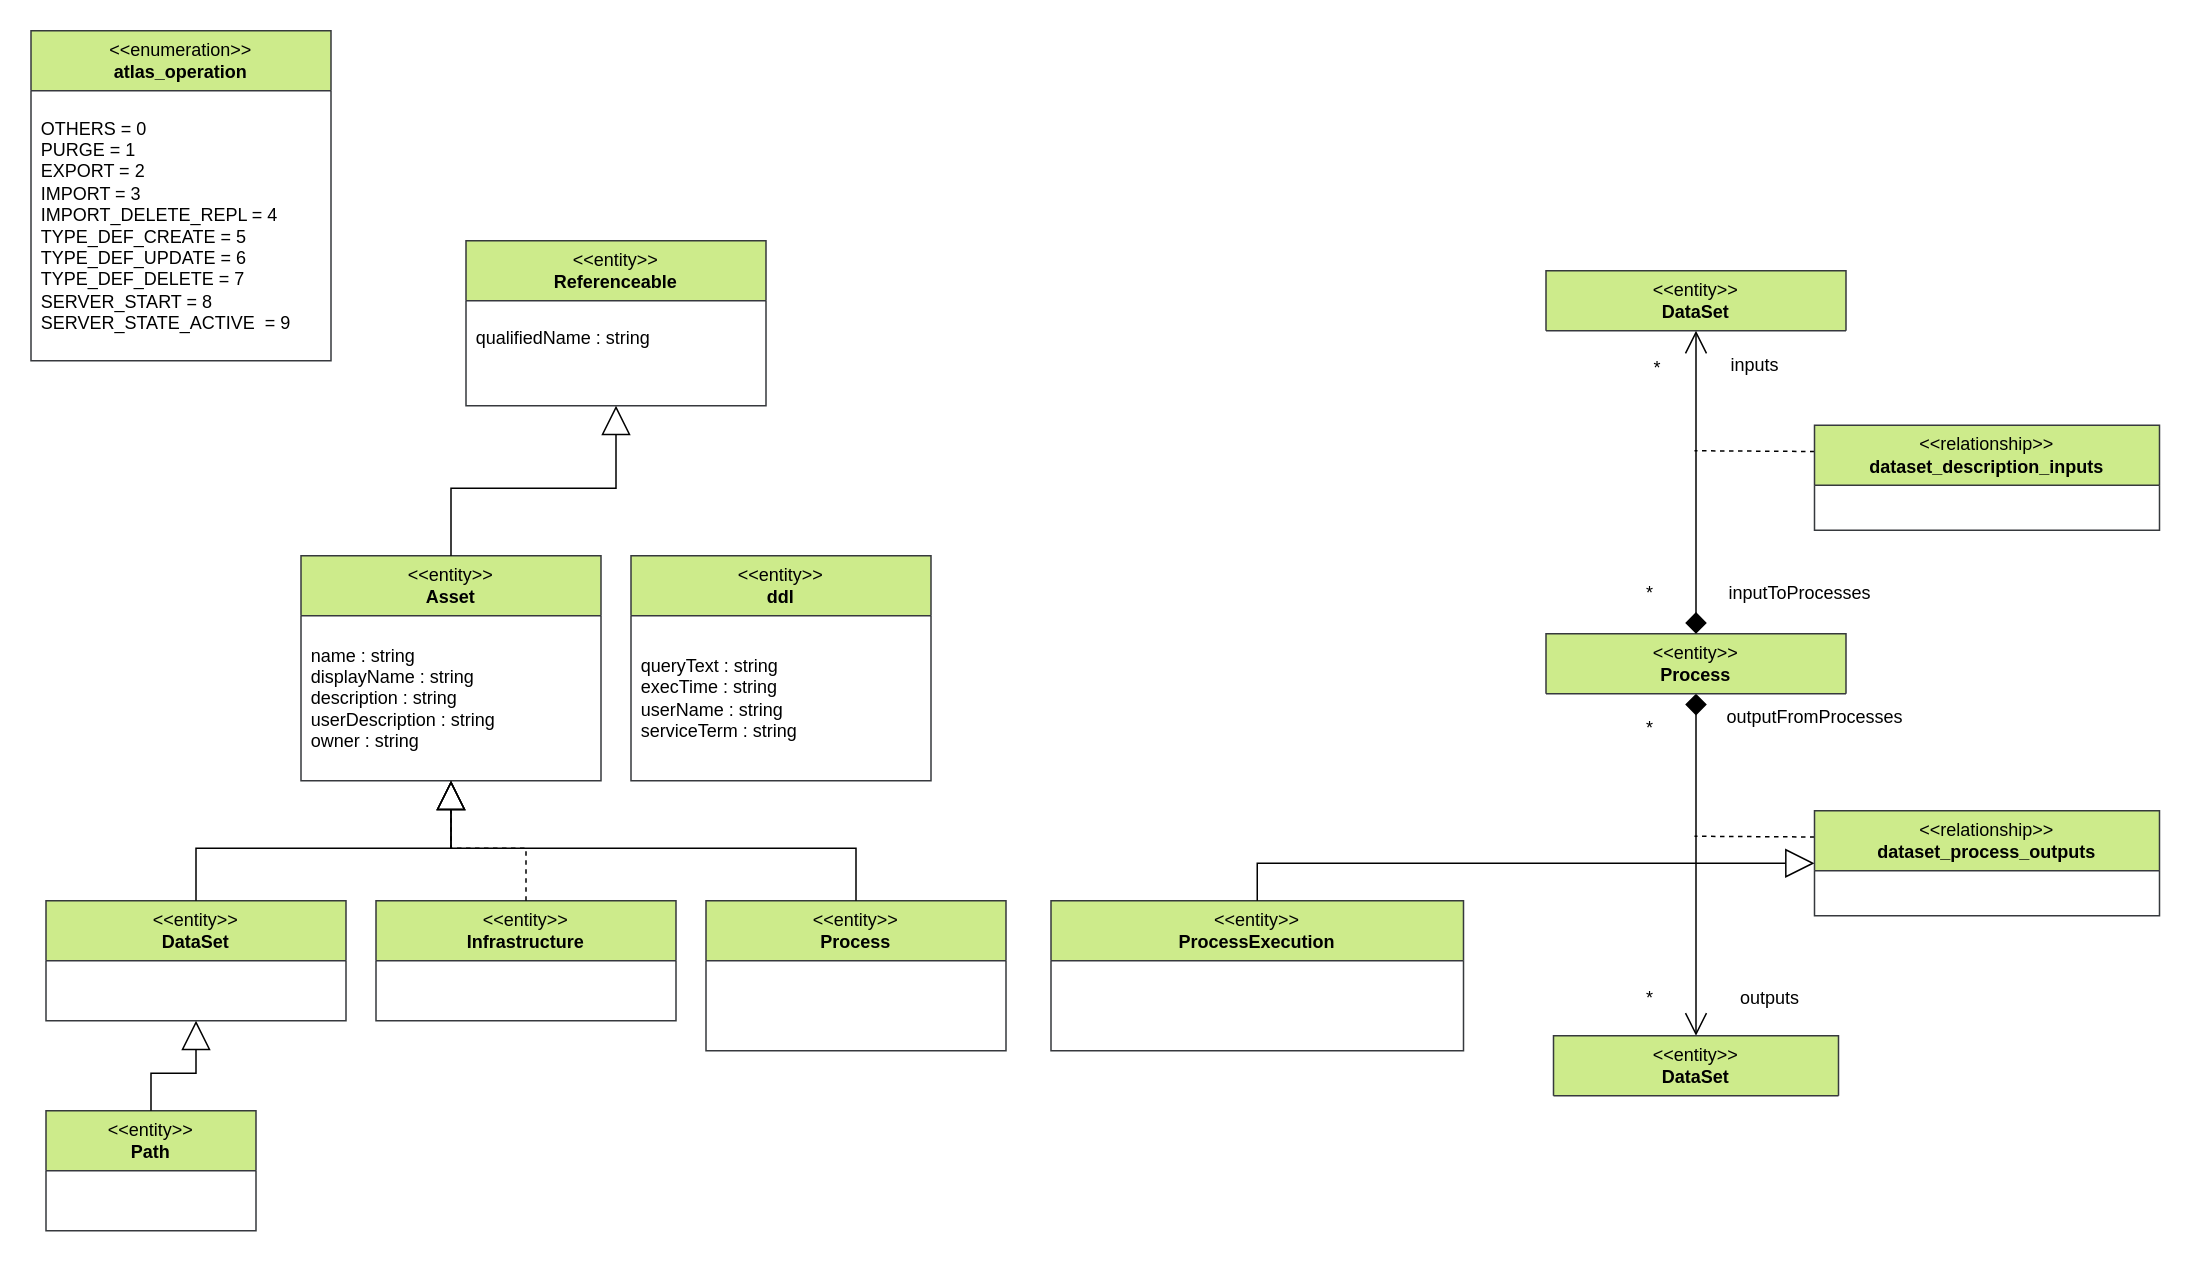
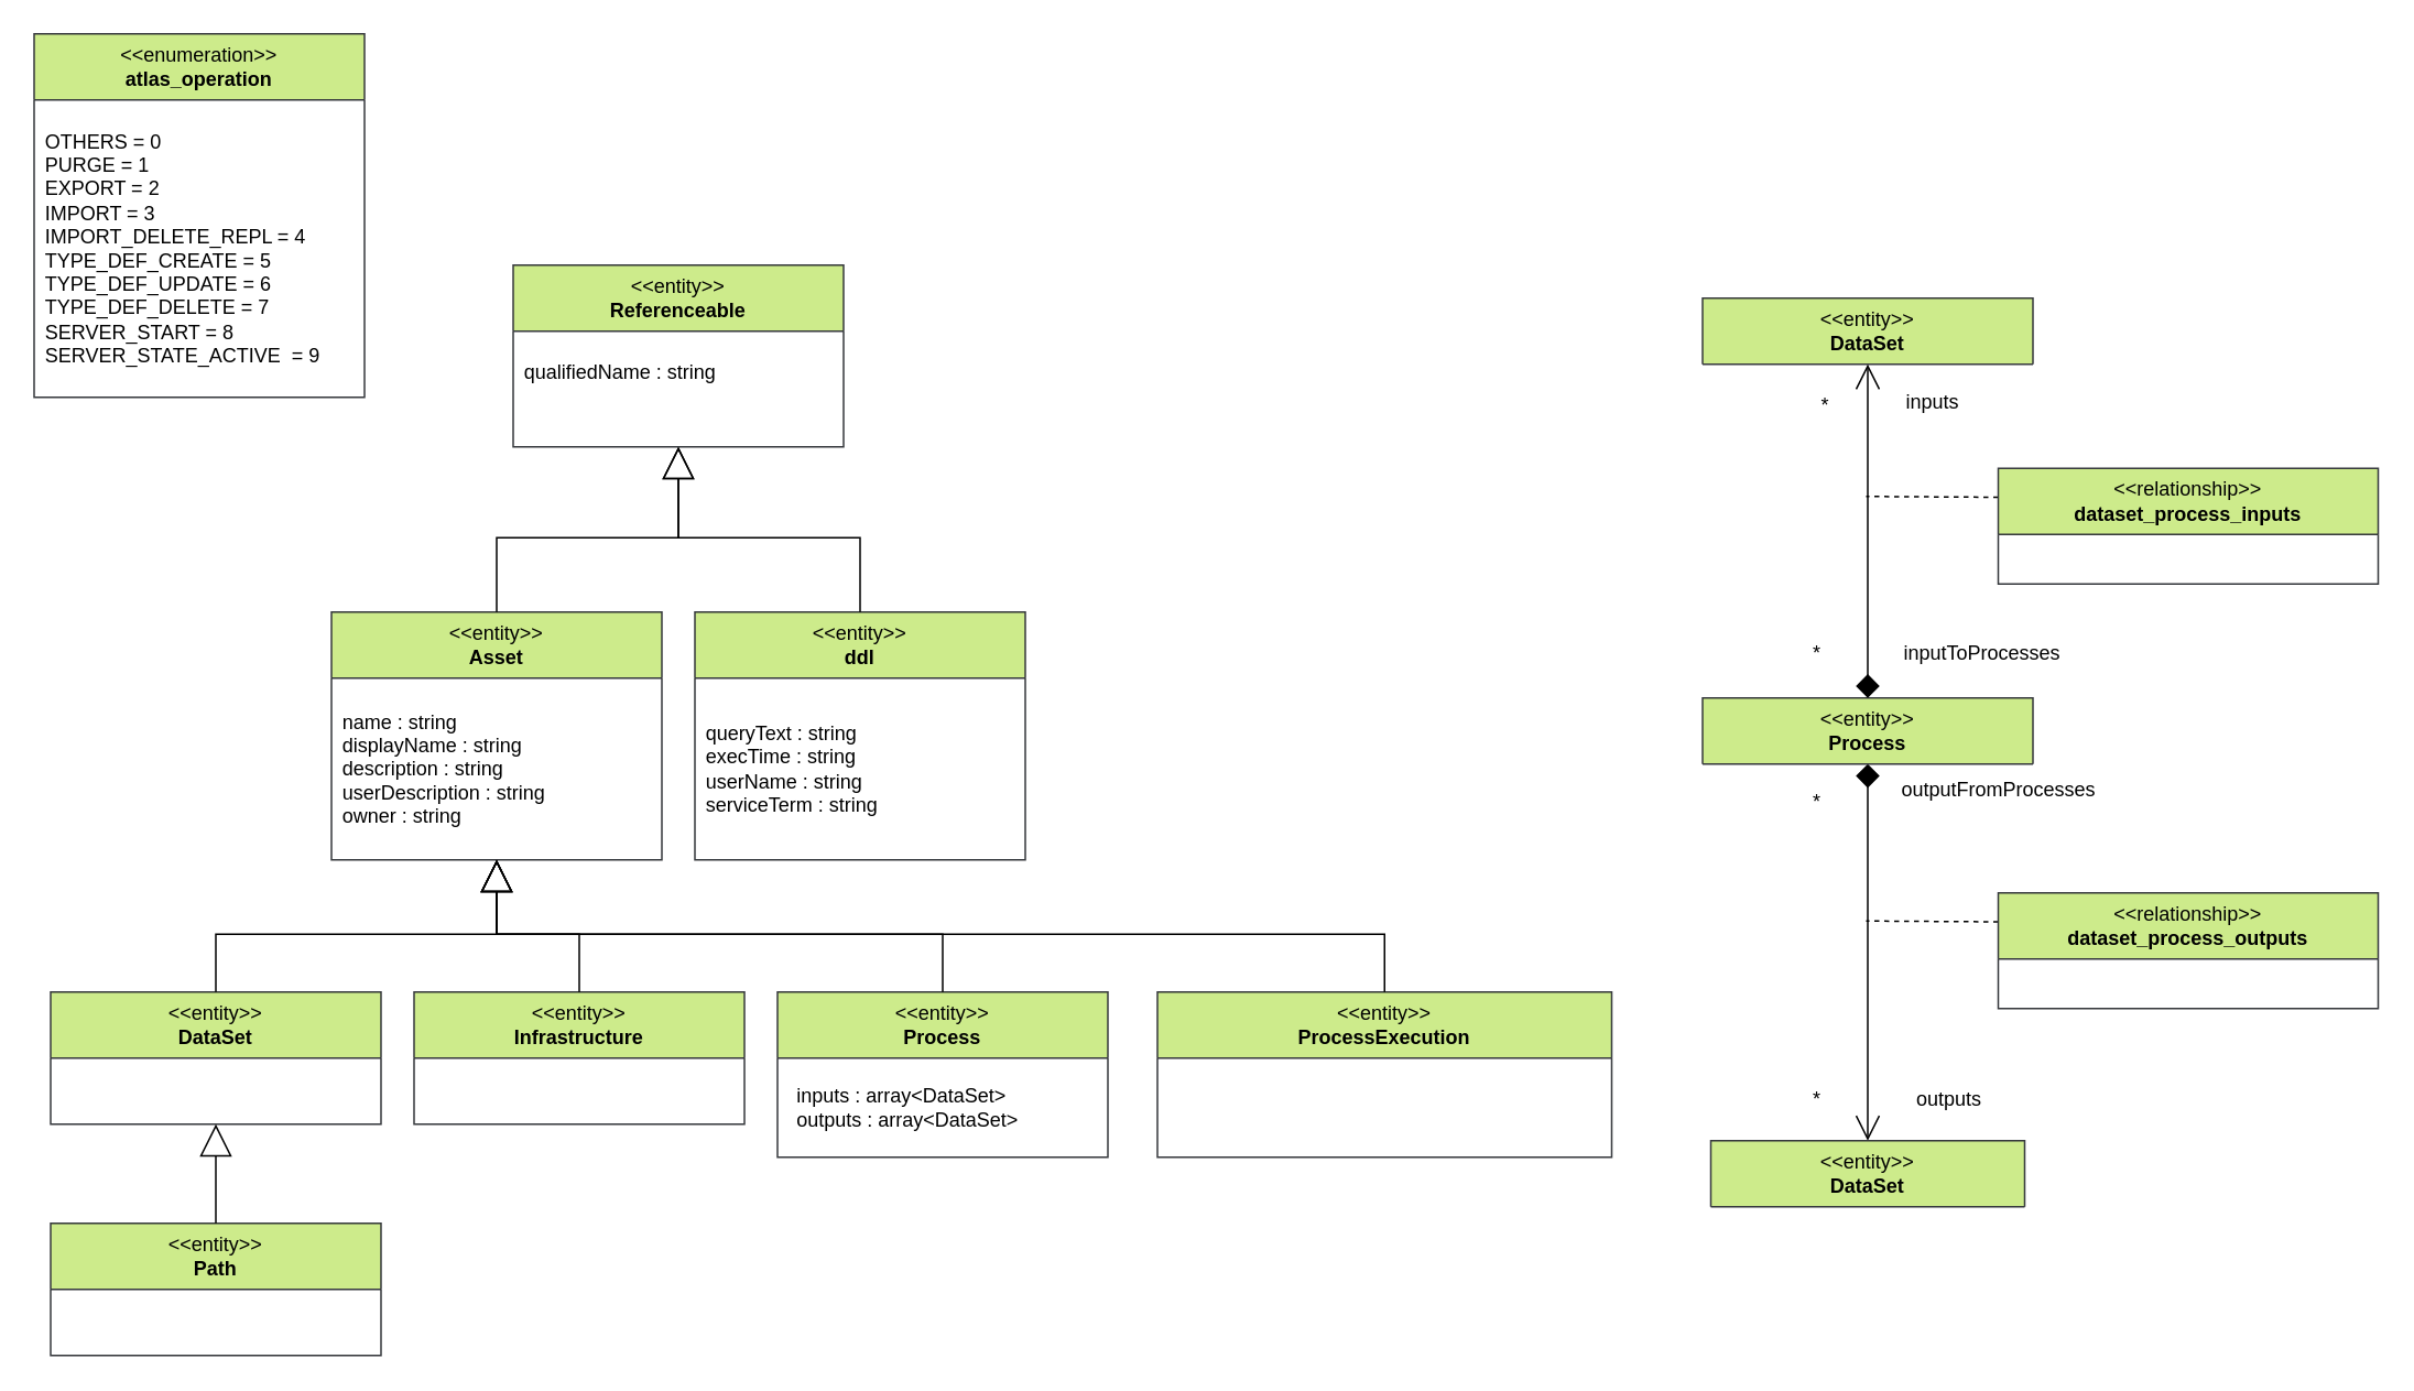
- <mxCell id="35" value="&lt;span style=&quot;font-weight: normal;&quot;&gt;&amp;lt;&amp;lt;relationship&amp;gt;&amp;gt;&lt;br&gt;&lt;/span&gt;dataset_description_inputs" style="swimlane;whiteSpace=wrap;html=1;startSize=40;fillColor=#cdeb8b;strokeColor=#36393d;" parent="1" vertex="1"><mxGeometry x="1209" y="283" width="230" height="70" as="geometry" /></mxCell>
+ <mxCell id="35" value="&lt;span style=&quot;font-weight: normal;&quot;&gt;&amp;lt;&amp;lt;relationship&amp;gt;&amp;gt;&lt;br&gt;&lt;/span&gt;dataset_process_inputs" style="swimlane;whiteSpace=wrap;html=1;startSize=40;fillColor=#cdeb8b;strokeColor=#36393d;" parent="1" vertex="1"><mxGeometry x="1209" y="283" width="230" height="70" as="geometry" /></mxCell>
+ <mxCell id="11" style="edgeStyle=orthogonalEdgeStyle;rounded=0;orthogonalLoop=1;jettySize=auto;html=1;exitX=0.5;exitY=0;exitDx=0;exitDy=0;endArrow=block;endFill=0;endSize=17;entryX=0.5;entryY=1;entryDx=0;entryDy=0;" parent="1" source="9" target="4" edge="1"><mxGeometry relative="1" as="geometry"><mxPoint x="520" y="210" as="sourcePoint" /><mxPoint x="520" y="320" as="targetPoint" /></mxGeometry></mxCell>
- <mxCell id="22" style="edgeStyle=orthogonalEdgeStyle;rounded=0;orthogonalLoop=1;jettySize=auto;html=1;exitX=0.5;exitY=0;exitDx=0;exitDy=0;endArrow=block;endFill=0;endSize=17;" parent="1" source="21" target="25" edge="1"><mxGeometry relative="1" as="geometry"><mxPoint x="80" y="440" as="sourcePoint" /><mxPoint x="80" y="520" as="targetPoint" /></mxGeometry></mxCell>
+ <mxCell id="22" style="edgeStyle=orthogonalEdgeStyle;rounded=0;orthogonalLoop=1;jettySize=auto;html=1;exitX=0.5;exitY=0;exitDx=0;exitDy=0;endArrow=block;endFill=0;endSize=17;entryX=0.5;entryY=1;entryDx=0;entryDy=0;" parent="1" source="21" target="6" edge="1"><mxGeometry relative="1" as="geometry"><mxPoint x="80" y="440" as="sourcePoint" /><mxPoint x="80" y="520" as="targetPoint" /></mxGeometry></mxCell>
- <mxCell id="15" style="edgeStyle=orthogonalEdgeStyle;rounded=0;orthogonalLoop=1;jettySize=auto;html=1;exitX=0.5;exitY=0;exitDx=0;exitDy=0;endArrow=block;endFill=0;endSize=17;entryX=0.5;entryY=1;entryDx=0;entryDy=0;dashed=1;" parent="1" source="14" target="6" edge="1"><mxGeometry relative="1" as="geometry"><mxPoint x="520" y="440" as="sourcePoint" /><mxPoint x="340" y="530" as="targetPoint" /></mxGeometry></mxCell>
+ <mxCell id="15" style="edgeStyle=orthogonalEdgeStyle;rounded=0;orthogonalLoop=1;jettySize=auto;html=1;exitX=0.5;exitY=0;exitDx=0;exitDy=0;endArrow=block;endFill=0;endSize=17;entryX=0.5;entryY=1;entryDx=0;entryDy=0;" parent="1" source="14" target="6" edge="1"><mxGeometry relative="1" as="geometry"><mxPoint x="520" y="440" as="sourcePoint" /><mxPoint x="340" y="530" as="targetPoint" /></mxGeometry></mxCell>
+ <mxCell id="17" value="inputs : array&amp;lt;DataSet&amp;gt;&lt;br&gt;outputs : array&amp;lt;DataSet&amp;gt;&lt;br&gt;" style="text;html=1;align=left;verticalAlign=middle;resizable=0;points=[];autosize=1;strokeColor=none;fillColor=none;" parent="16" vertex="1"><mxGeometry x="10" y="50" width="160" height="40" as="geometry" /></mxCell>
- <mxCell id="19" value="&lt;span style=&quot;font-weight: normal;&quot;&gt;&amp;lt;&amp;lt;entity&amp;gt;&amp;gt;&lt;br&gt;&lt;/span&gt;Path" style="swimlane;whiteSpace=wrap;html=1;startSize=40;fillColor=#cdeb8b;strokeColor=#36393d;" parent="1" vertex="1"><mxGeometry x="30" y="740" width="140" height="80" as="geometry" /></mxCell>
+ <mxCell id="19" value="&lt;span style=&quot;font-weight: normal;&quot;&gt;&amp;lt;&amp;lt;entity&amp;gt;&amp;gt;&lt;br&gt;&lt;/span&gt;Path" style="swimlane;whiteSpace=wrap;html=1;startSize=40;fillColor=#cdeb8b;strokeColor=#36393d;" parent="1" vertex="1"><mxGeometry x="30" y="740" width="200" height="80" as="geometry" /></mxCell>
